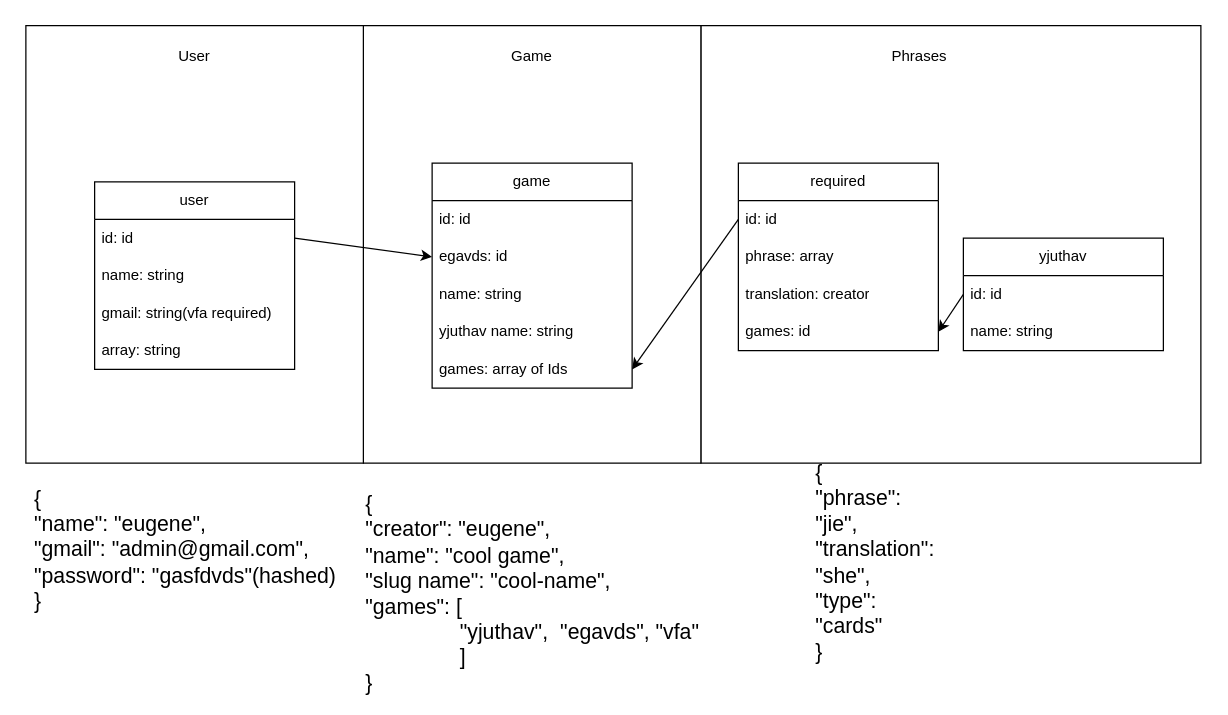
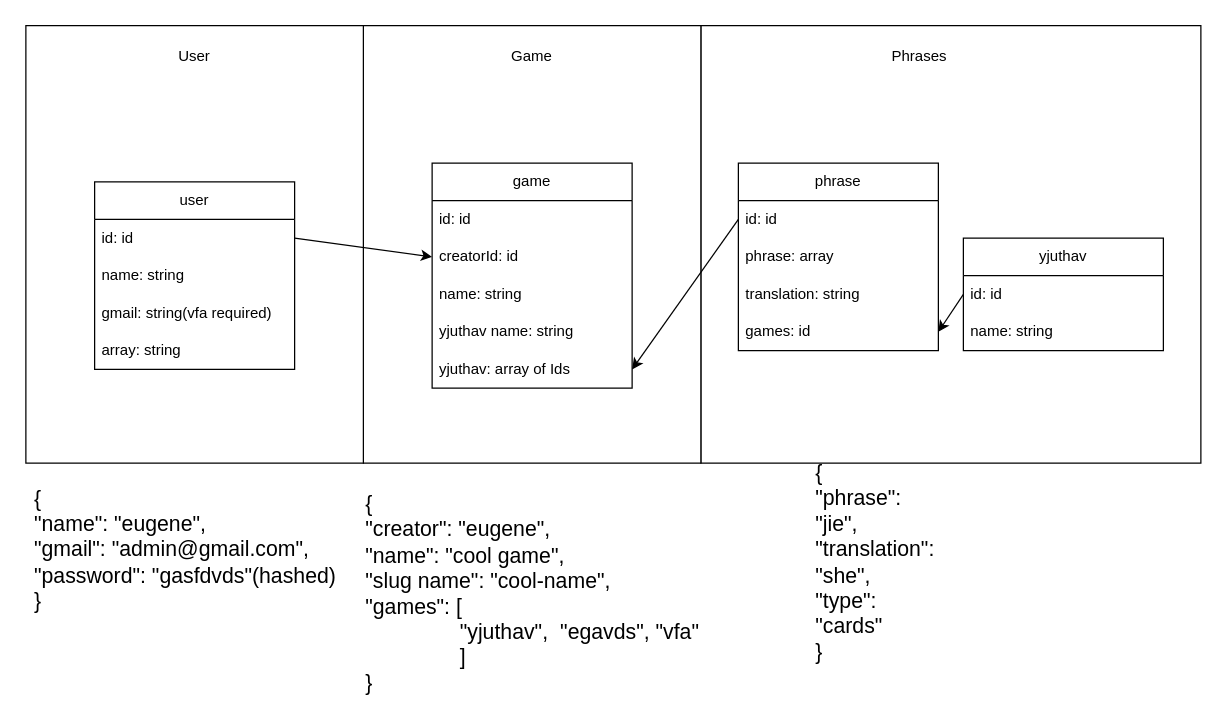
- <mxCell id="11" value="required" style="swimlane;fontStyle=0;childLayout=stackLayout;horizontal=1;startSize=30;horizontalStack=0;resizeParent=1;resizeParentMax=0;resizeLast=0;collapsible=1;marginBottom=0;whiteSpace=wrap;html=1;" vertex="1" parent="1"><mxGeometry x="590" y="130" width="160" height="150" as="geometry" /></mxCell>
+ <mxCell id="11" value="phrase" style="swimlane;fontStyle=0;childLayout=stackLayout;horizontal=1;startSize=30;horizontalStack=0;resizeParent=1;resizeParentMax=0;resizeLast=0;collapsible=1;marginBottom=0;whiteSpace=wrap;html=1;" vertex="1" parent="1"><mxGeometry x="590" y="130" width="160" height="150" as="geometry" /></mxCell>
- <mxCell id="7" value="egavds: id" style="text;strokeColor=none;fillColor=none;align=left;verticalAlign=middle;spacingLeft=4;spacingRight=4;overflow=hidden;points=[[0,0.5],[1,0.5]];portConstraint=eastwest;rotatable=0;whiteSpace=wrap;html=1;" vertex="1" parent="5"><mxGeometry y="60" width="160" height="30" as="geometry" /></mxCell>
+ <mxCell id="7" value="creatorId: id" style="text;strokeColor=none;fillColor=none;align=left;verticalAlign=middle;spacingLeft=4;spacingRight=4;overflow=hidden;points=[[0,0.5],[1,0.5]];portConstraint=eastwest;rotatable=0;whiteSpace=wrap;html=1;" vertex="1" parent="5"><mxGeometry y="60" width="160" height="30" as="geometry" /></mxCell>
- <mxCell id="14" value="translation: creator" style="text;strokeColor=none;fillColor=none;align=left;verticalAlign=middle;spacingLeft=4;spacingRight=4;overflow=hidden;points=[[0,0.5],[1,0.5]];portConstraint=eastwest;rotatable=0;whiteSpace=wrap;html=1;" vertex="1" parent="11"><mxGeometry y="90" width="160" height="30" as="geometry" /></mxCell>
+ <mxCell id="14" value="translation: string" style="text;strokeColor=none;fillColor=none;align=left;verticalAlign=middle;spacingLeft=4;spacingRight=4;overflow=hidden;points=[[0,0.5],[1,0.5]];portConstraint=eastwest;rotatable=0;whiteSpace=wrap;html=1;" vertex="1" parent="11"><mxGeometry y="90" width="160" height="30" as="geometry" /></mxCell>
- <mxCell id="10" value="games: array of Ids" style="text;strokeColor=none;fillColor=none;align=left;verticalAlign=middle;spacingLeft=4;spacingRight=4;overflow=hidden;points=[[0,0.5],[1,0.5]];portConstraint=eastwest;rotatable=0;whiteSpace=wrap;html=1;" vertex="1" parent="5"><mxGeometry y="150" width="160" height="30" as="geometry" /></mxCell>
+ <mxCell id="10" value="yjuthav: array of Ids" style="text;strokeColor=none;fillColor=none;align=left;verticalAlign=middle;spacingLeft=4;spacingRight=4;overflow=hidden;points=[[0,0.5],[1,0.5]];portConstraint=eastwest;rotatable=0;whiteSpace=wrap;html=1;" vertex="1" parent="5"><mxGeometry y="150" width="160" height="30" as="geometry" /></mxCell>
